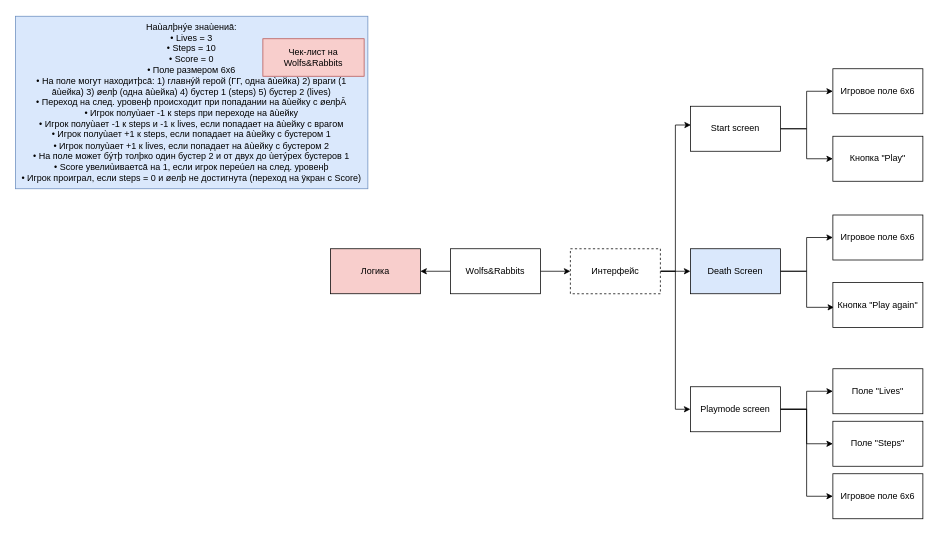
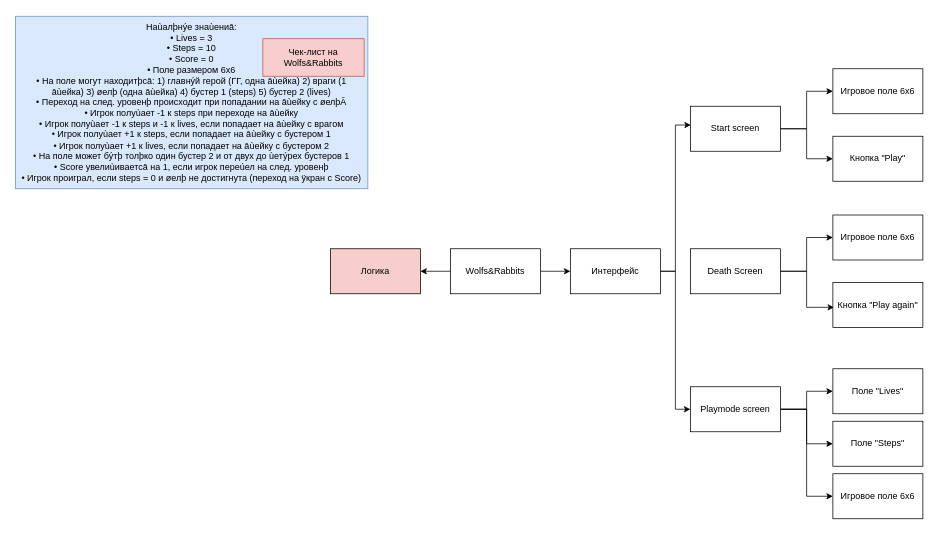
- <mxCell id="11" value="Интерфейс" style="rounded=0;whiteSpace=wrap;html=1;dashed=1;" vertex="1" parent="1"><mxGeometry x="760" y="330" width="120" height="60" as="geometry" /></mxCell>
+ <mxCell id="11" value="Интерфейс" style="rounded=0;whiteSpace=wrap;html=1;" vertex="1" parent="1"><mxGeometry x="760" y="330" width="120" height="60" as="geometry" /></mxCell>
- <mxCell id="8" style="edgeStyle=orthogonalEdgeStyle;rounded=0;orthogonalLoop=1;jettySize=auto;html=1;exitX=1;exitY=0.5;exitDx=0;exitDy=0;entryX=0;entryY=0.5;entryDx=0;entryDy=0;" edge="1" parent="1" source="11" target="21"><mxGeometry relative="1" as="geometry" /></mxCell>
- <mxCell id="21" value="Death Screen" style="rounded=0;whiteSpace=wrap;html=1;fillColor=#dae8fc;" vertex="1" parent="1"><mxGeometry x="920" y="330" width="120" height="60" as="geometry" /></mxCell>
+ <mxCell id="21" value="Death Screen" style="rounded=0;whiteSpace=wrap;html=1;" vertex="1" parent="1"><mxGeometry x="920" y="330" width="120" height="60" as="geometry" /></mxCell>
